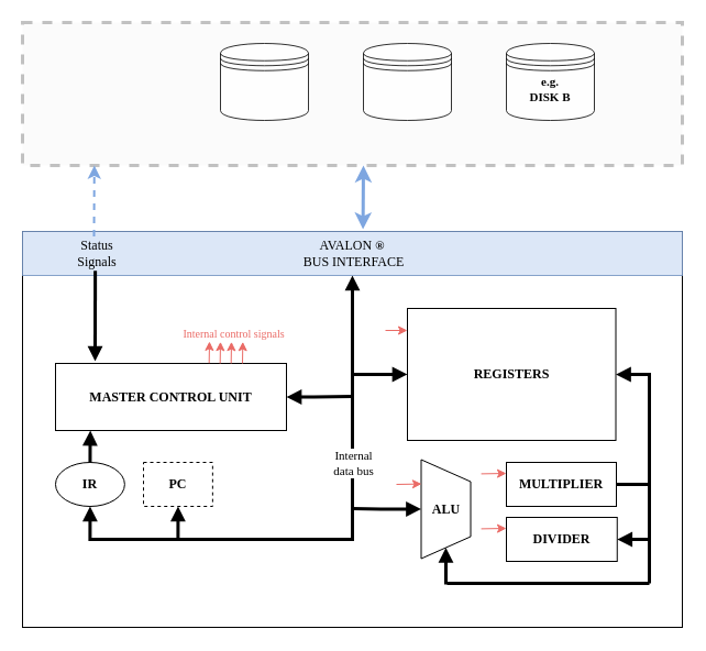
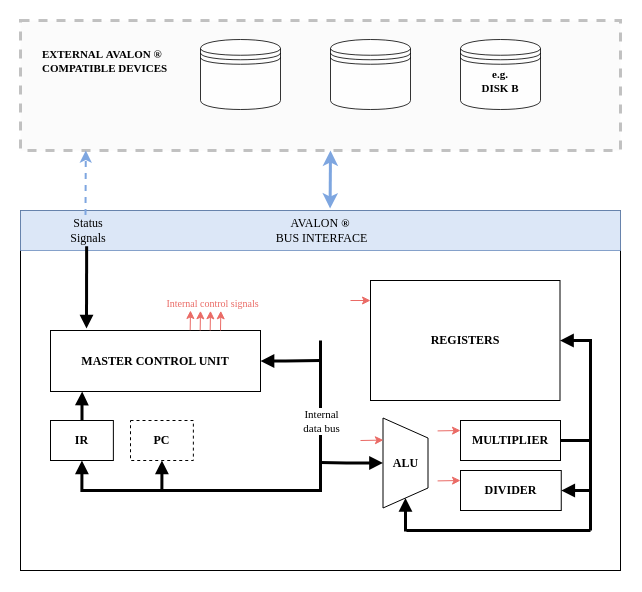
+ <mxCell id="12" value="EXTERNAL&amp;nbsp;AVALON ® COMPATIBLE DEVICES" style="text;html=1;strokeColor=none;fillColor=none;align=left;verticalAlign=middle;whiteSpace=wrap;rounded=0;dashed=1;fontSize=11;fontColor=#000000;opacity=40;fontStyle=1;fontFamily=Avenir;fontSource=https%3A%2F%2Ffonts.googleapis.com%2Fcss%3Ffamily%3DAvenir;" vertex="1" parent="1"><mxGeometry x="40" y="31" width="130" height="60" as="geometry" /></mxCell>
- <mxCell id="9" style="edgeStyle=orthogonalEdgeStyle;rounded=0;orthogonalLoop=1;jettySize=auto;html=1;exitX=0.5;exitY=1;exitDx=0;exitDy=0;entryX=0;entryY=0.5;entryDx=0;entryDy=0;labelBackgroundColor=#ffffff;startArrow=block;startFill=1;endArrow=block;endFill=1;strokeWidth=3;fontFamily=Avenir;fontSource=https%3A%2F%2Ffonts.googleapis.com%2Fcss%3Ffamily%3DAvenir;" edge="1" parent="1" source="10" target="8"><mxGeometry relative="1" as="geometry" /></mxCell>
- <mxCell id="17" value="&lt;span style=&quot;font-weight: bold&quot;&gt;IR&lt;/span&gt;" style="ellipse;whiteSpace=wrap;html=1;fillColor=none;fontFamily=Avenir;fontSource=https%3A%2F%2Ffonts.googleapis.com%2Fcss%3Ffamily%3DAvenir;" vertex="1" parent="1"><mxGeometry x="50" y="420" width="62.87" height="40" as="geometry" /></mxCell>
+ <mxCell id="17" value="&lt;span style=&quot;font-weight: bold&quot;&gt;IR&lt;/span&gt;" style="rounded=0;whiteSpace=wrap;html=1;fillColor=none;fontFamily=Avenir;fontSource=https%3A%2F%2Ffonts.googleapis.com%2Fcss%3Ffamily%3DAvenir;" vertex="1" parent="1"><mxGeometry x="50" y="420" width="62.87" height="40" as="geometry" /></mxCell>
